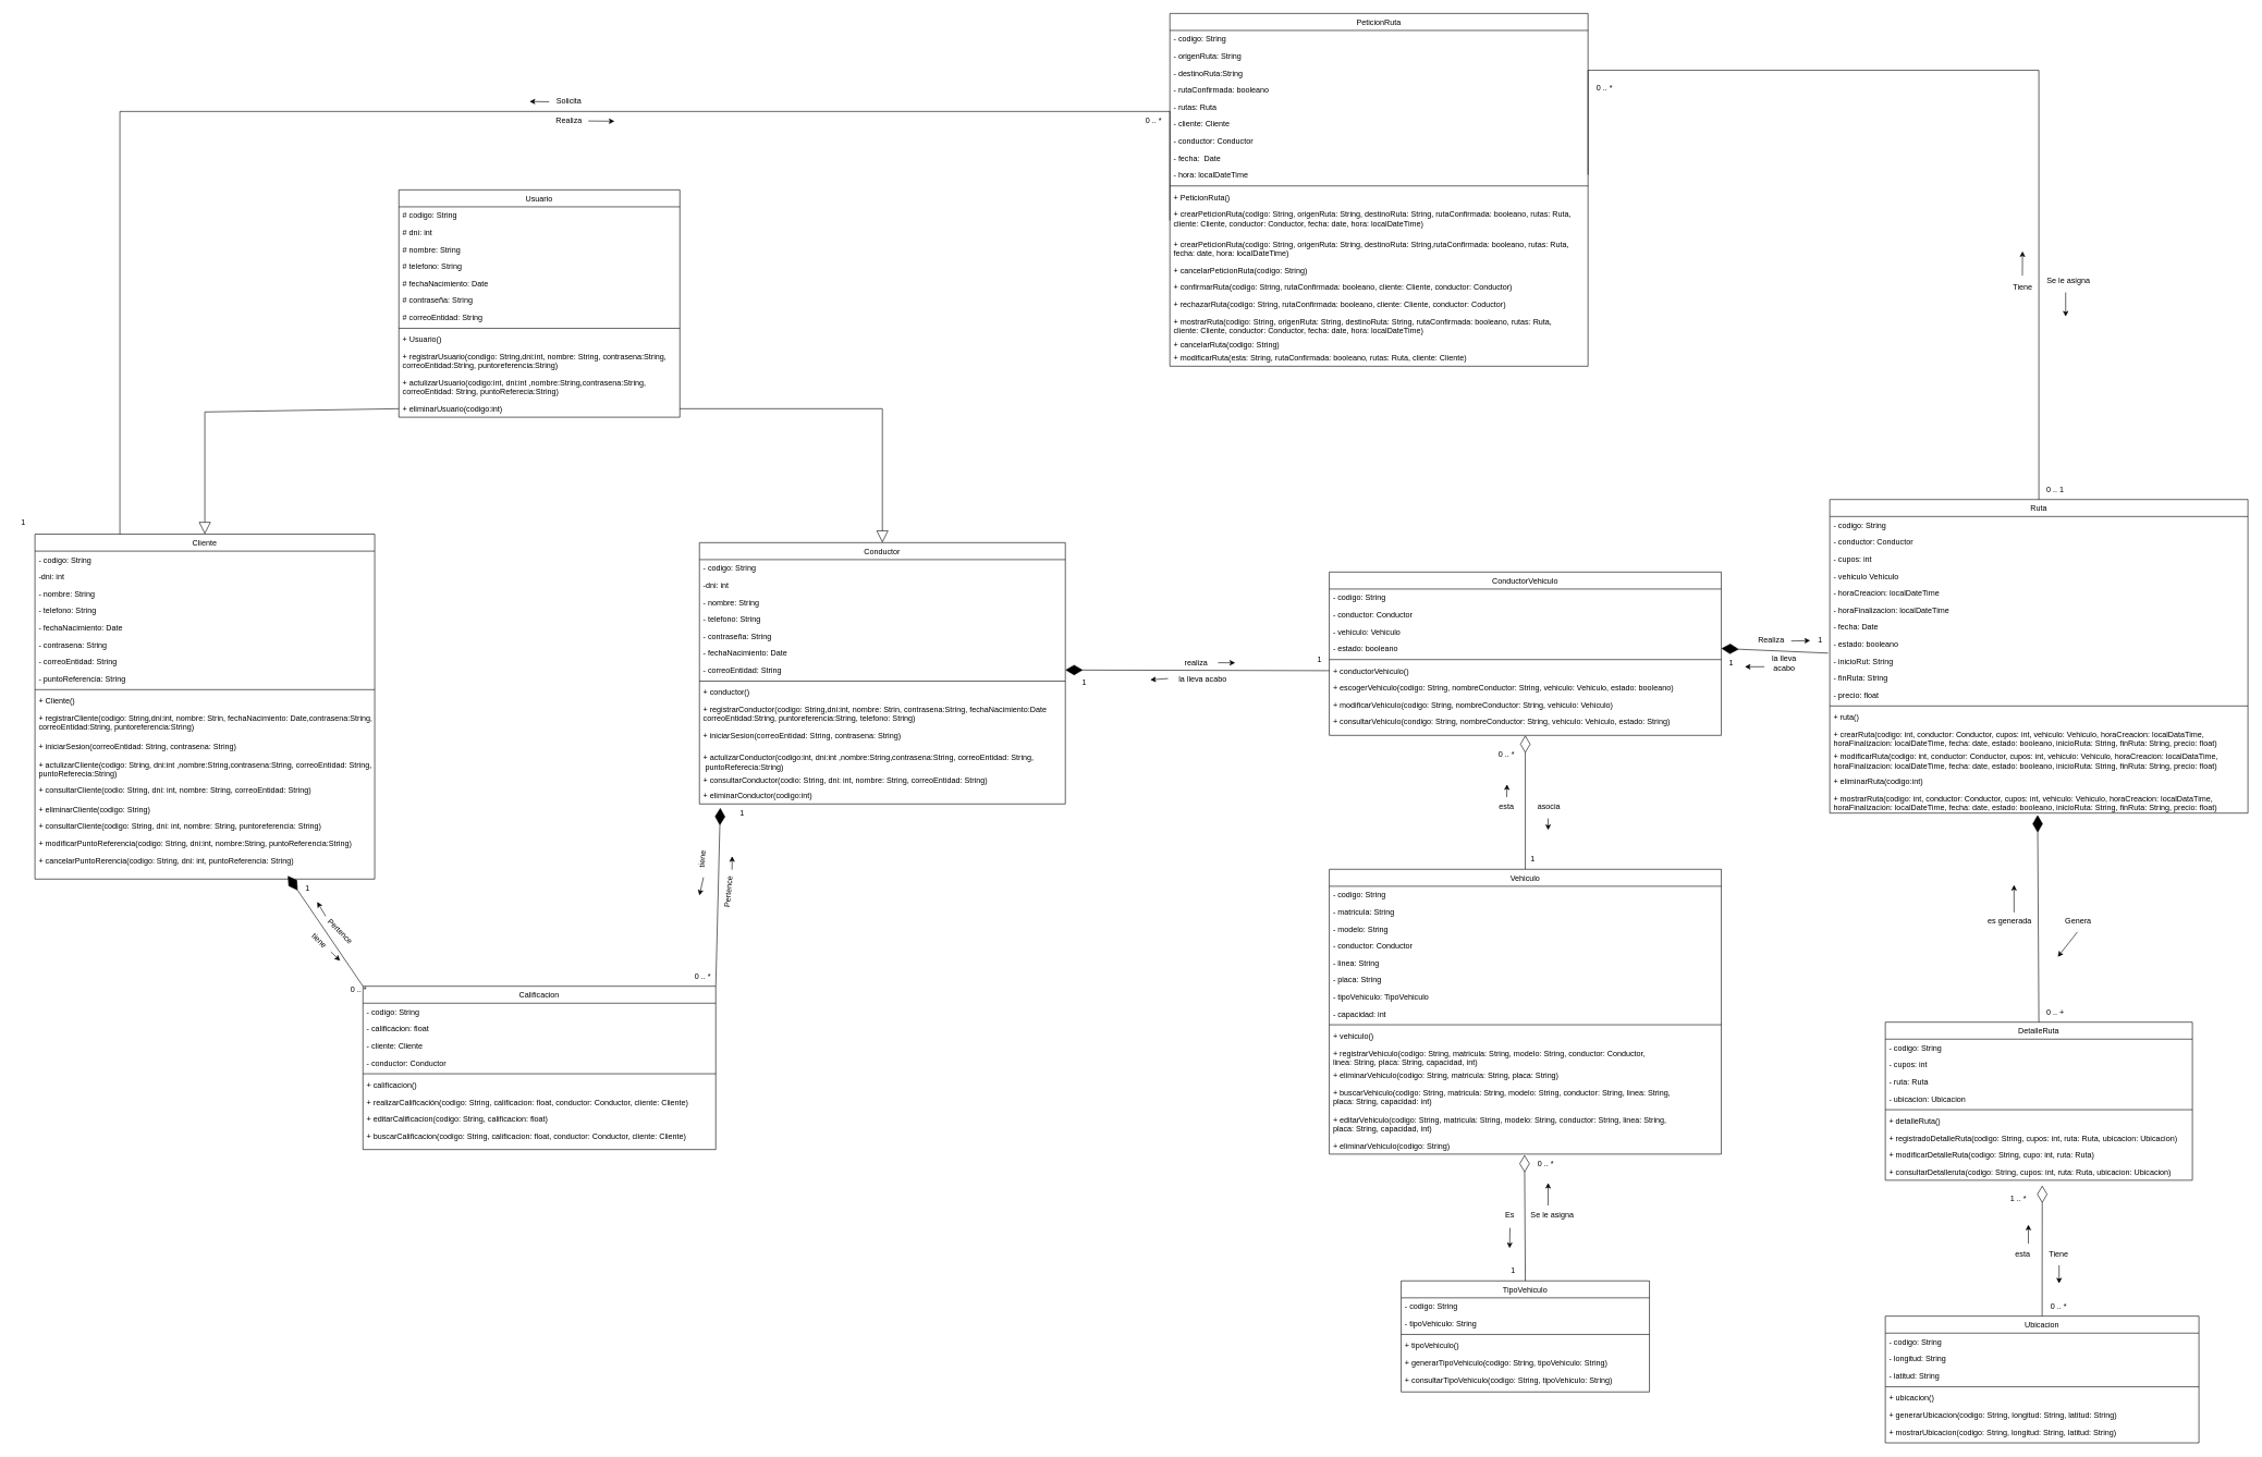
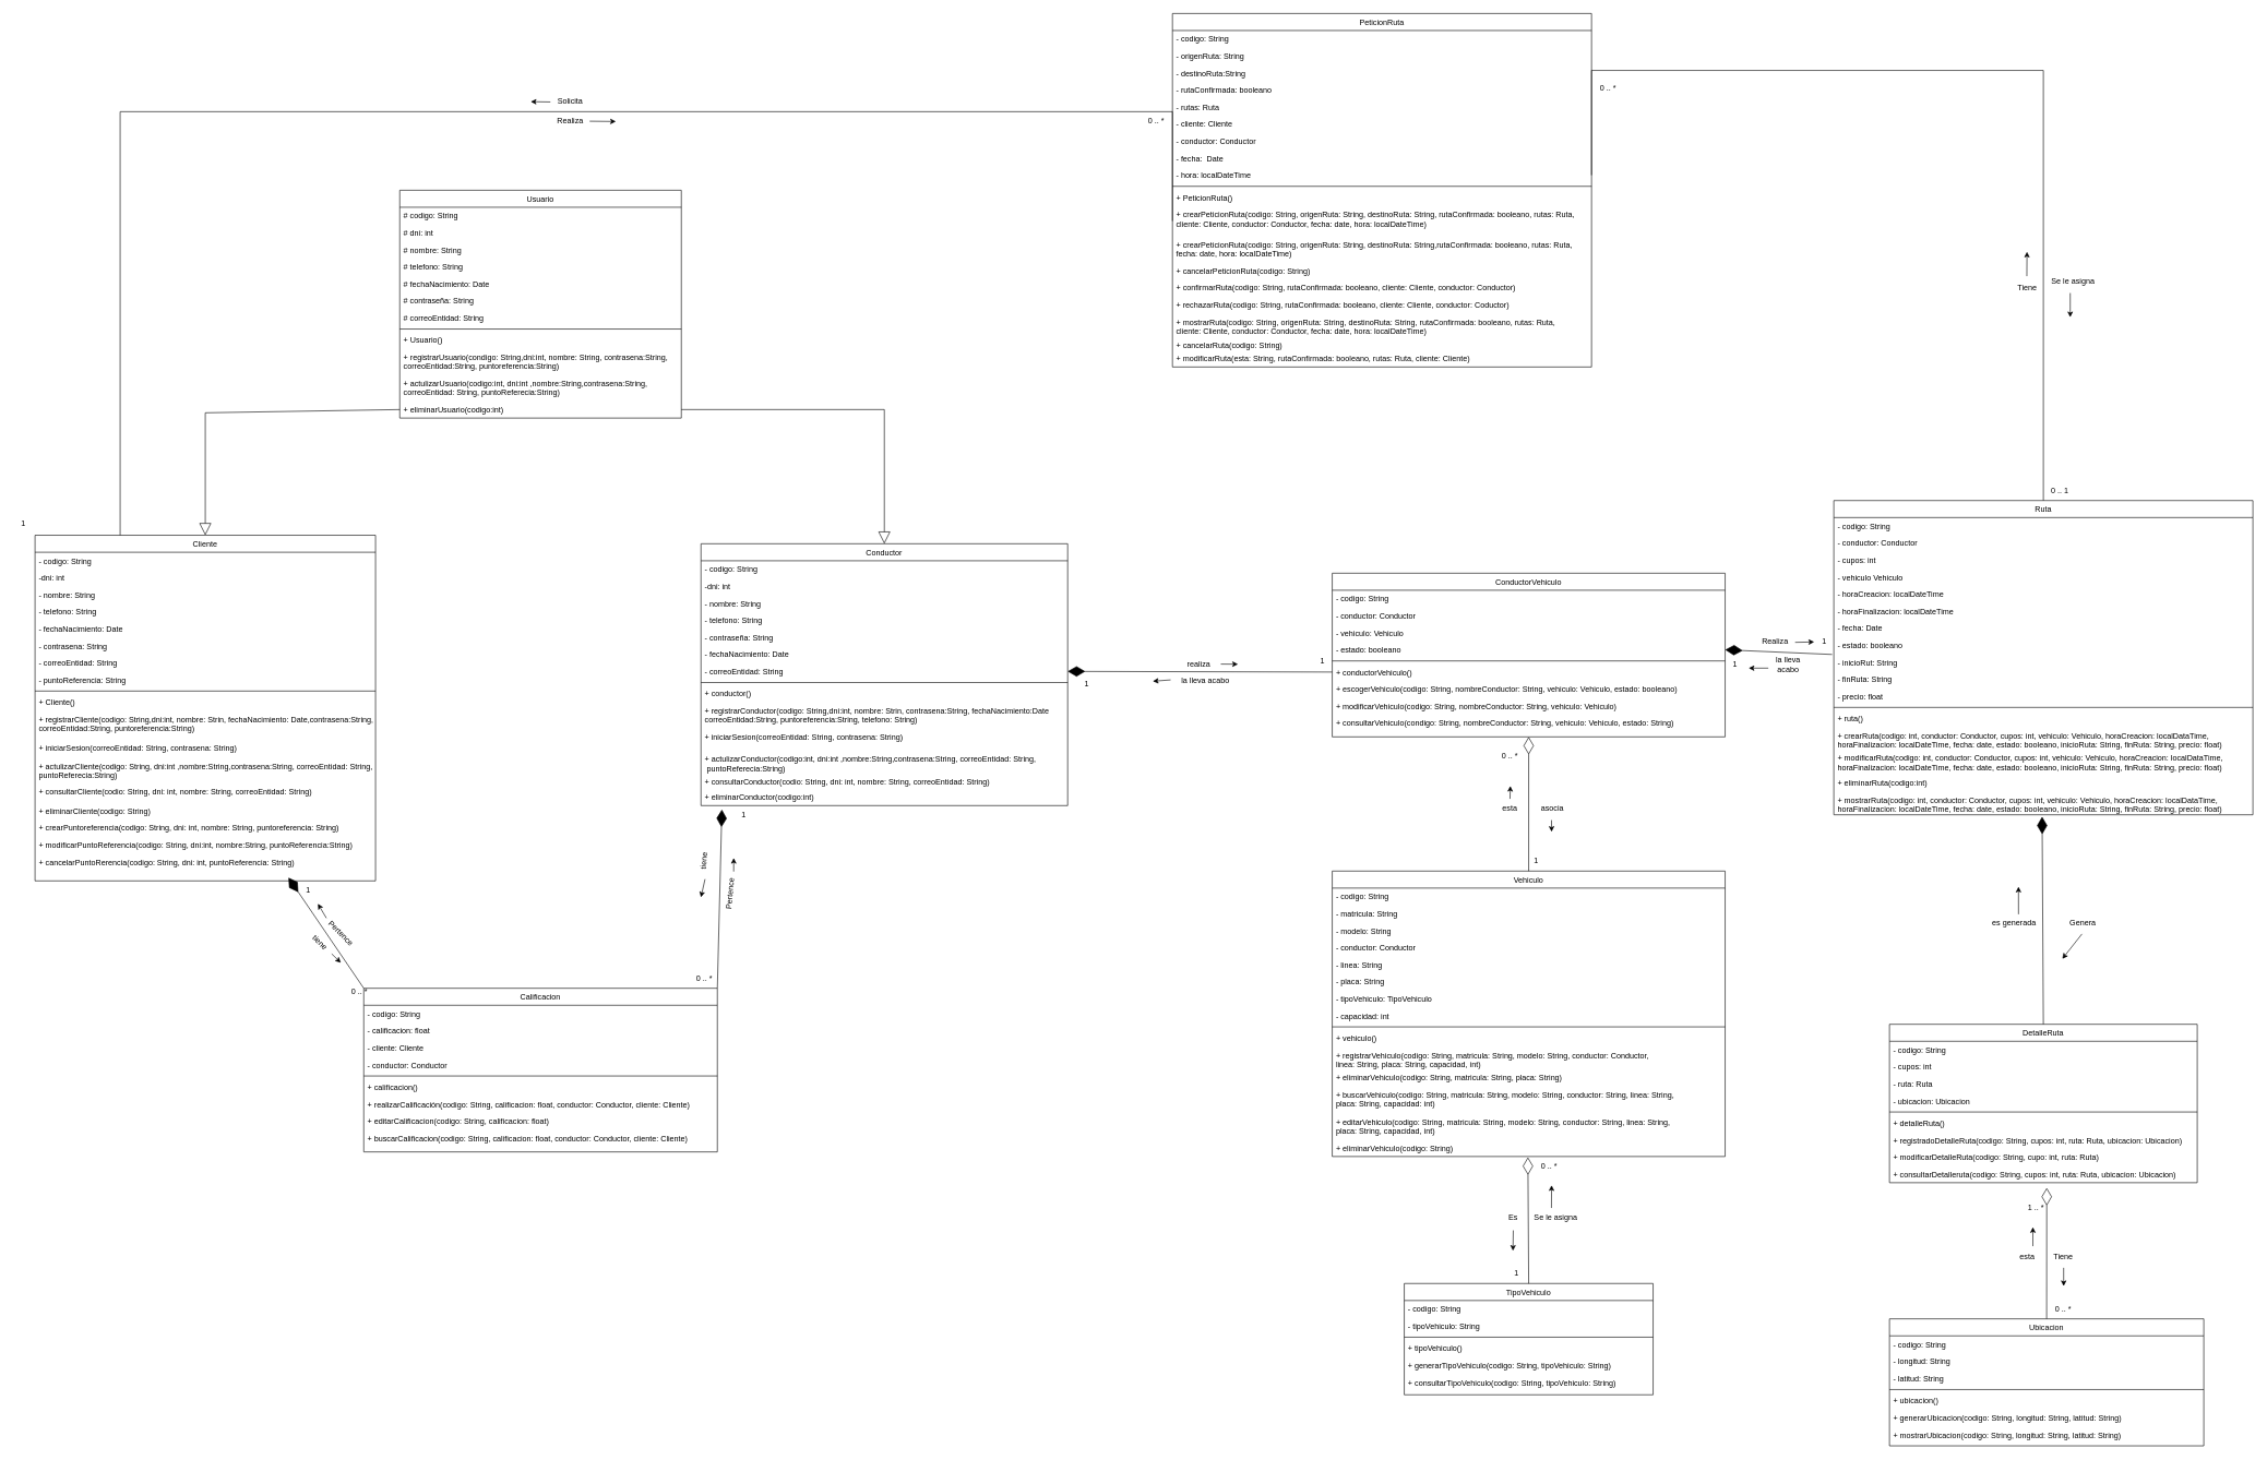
- <mxCell id="18" value="+ consultarCliente(codigo: String, dni: int, nombre: String, puntoreferencia: String)" style="text;align=left;verticalAlign=top;spacingLeft=4;spacingRight=4;overflow=hidden;rotatable=0;points=[[0,0.5],[1,0.5]];portConstraint=eastwest;" parent="2" vertex="1"><mxGeometry y="434" width="520" height="26" as="geometry" /></mxCell>
+ <mxCell id="18" value="+ crearPuntoreferencia(codigo: String, dni: int, nombre: String, puntoreferencia: String)" style="text;align=left;verticalAlign=top;spacingLeft=4;spacingRight=4;overflow=hidden;rotatable=0;points=[[0,0.5],[1,0.5]];portConstraint=eastwest;" parent="2" vertex="1"><mxGeometry y="434" width="520" height="26" as="geometry" /></mxCell>
- <mxCell id="185" value="0 .. +" style="text;html=1;align=center;verticalAlign=middle;resizable=0;points=[];autosize=1;strokeColor=none;fillColor=none;" vertex="1" parent="1"><mxGeometry x="3120" y="1534" width="50" height="30" as="geometry" /></mxCell>
- <mxCell id="192" value="1 .. *&amp;nbsp;" style="text;html=1;align=center;verticalAlign=middle;resizable=0;points=[];autosize=1;strokeColor=none;fillColor=none;" vertex="1" parent="1"><mxGeometry x="3065" y="1819" width="50" height="30" as="geometry" /></mxCell>
+ <mxCell id="192" value="1 .. *&amp;nbsp;" style="text;html=1;align=center;verticalAlign=middle;resizable=0;points=[];autosize=1;strokeColor=none;fillColor=none;" vertex="1" parent="1"><mxGeometry x="3085" y="1829" width="50" height="30" as="geometry" /></mxCell>
